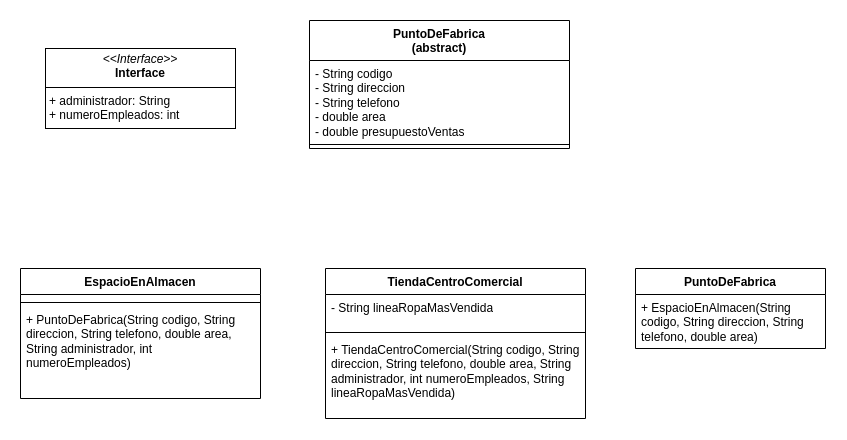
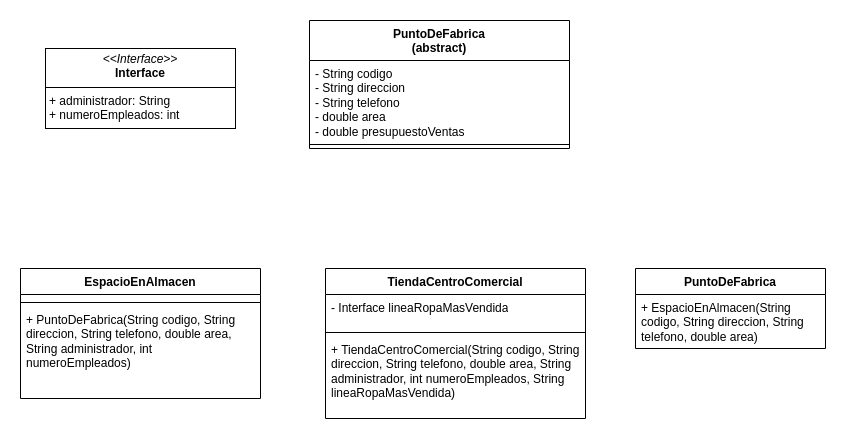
- <mxCell id="10" value="&lt;div&gt;- String lineaRopaMasVendida&lt;/div&gt;&lt;div&gt;&lt;span style=&quot;white-space: pre;&quot;&gt;&#09;&lt;/span&gt;&lt;/div&gt;" style="text;strokeColor=none;fillColor=none;align=left;verticalAlign=top;spacingLeft=4;spacingRight=4;overflow=hidden;rotatable=0;points=[[0,0.5],[1,0.5]];portConstraint=eastwest;whiteSpace=wrap;html=1;" parent="9" vertex="1"><mxGeometry y="26" width="260" height="34" as="geometry" /></mxCell>
+ <mxCell id="10" value="&lt;div&gt;- Interface lineaRopaMasVendida&lt;/div&gt;&lt;div&gt;&lt;span style=&quot;white-space: pre;&quot;&gt;&#09;&lt;/span&gt;&lt;/div&gt;" style="text;strokeColor=none;fillColor=none;align=left;verticalAlign=top;spacingLeft=4;spacingRight=4;overflow=hidden;rotatable=0;points=[[0,0.5],[1,0.5]];portConstraint=eastwest;whiteSpace=wrap;html=1;" parent="9" vertex="1"><mxGeometry y="26" width="260" height="34" as="geometry" /></mxCell>
